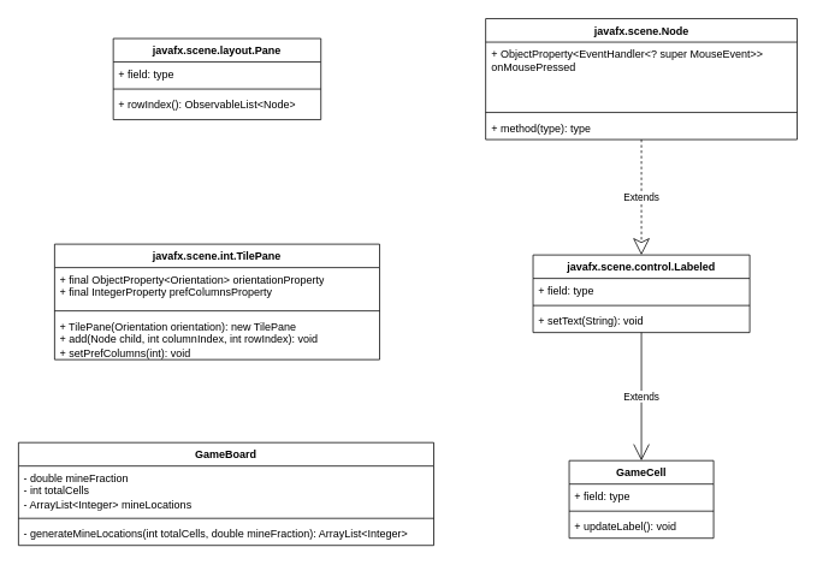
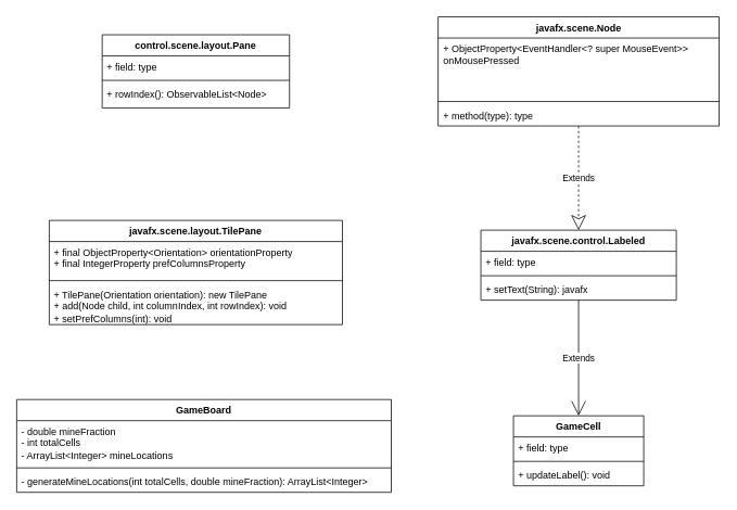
- <mxCell id="24" value="javafx.scene.layout.Pane" style="swimlane;fontStyle=1;align=center;verticalAlign=top;childLayout=stackLayout;horizontal=1;startSize=26;horizontalStack=0;resizeParent=1;resizeParentMax=0;resizeLast=0;collapsible=1;marginBottom=0;whiteSpace=wrap;html=1;" vertex="1" parent="1"><mxGeometry x="125" y="42" width="230" height="90" as="geometry" /></mxCell>
+ <mxCell id="24" value="control.scene.layout.Pane" style="swimlane;fontStyle=1;align=center;verticalAlign=top;childLayout=stackLayout;horizontal=1;startSize=26;horizontalStack=0;resizeParent=1;resizeParentMax=0;resizeLast=0;collapsible=1;marginBottom=0;whiteSpace=wrap;html=1;" vertex="1" parent="1"><mxGeometry x="125" y="42" width="230" height="90" as="geometry" /></mxCell>
- <mxCell id="6" value="javafx.scene.int.TilePane" style="swimlane;fontStyle=1;align=center;verticalAlign=top;childLayout=stackLayout;horizontal=1;startSize=26;horizontalStack=0;resizeParent=1;resizeParentMax=0;resizeLast=0;collapsible=1;marginBottom=0;whiteSpace=wrap;html=1;" parent="1" vertex="1"><mxGeometry x="60" y="270" width="360" height="128" as="geometry"><mxRectangle x="217.5" y="340" width="90" height="30" as="alternateBounds" /></mxGeometry></mxCell>
+ <mxCell id="6" value="javafx.scene.layout.TilePane" style="swimlane;fontStyle=1;align=center;verticalAlign=top;childLayout=stackLayout;horizontal=1;startSize=26;horizontalStack=0;resizeParent=1;resizeParentMax=0;resizeLast=0;collapsible=1;marginBottom=0;whiteSpace=wrap;html=1;" parent="1" vertex="1"><mxGeometry x="60" y="270" width="360" height="128" as="geometry"><mxRectangle x="217.5" y="340" width="90" height="30" as="alternateBounds" /></mxGeometry></mxCell>
- <mxCell id="14" value="+ setText(String): void" style="text;strokeColor=none;fillColor=none;align=left;verticalAlign=top;spacingLeft=4;spacingRight=4;overflow=hidden;rotatable=0;points=[[0,0.5],[1,0.5]];portConstraint=eastwest;whiteSpace=wrap;html=1;" vertex="1" parent="11"><mxGeometry y="60" width="240" height="26" as="geometry" /></mxCell>
+ <mxCell id="14" value="+ setText(String): javafx" style="text;strokeColor=none;fillColor=none;align=left;verticalAlign=top;spacingLeft=4;spacingRight=4;overflow=hidden;rotatable=0;points=[[0,0.5],[1,0.5]];portConstraint=eastwest;whiteSpace=wrap;html=1;" vertex="1" parent="11"><mxGeometry y="60" width="240" height="26" as="geometry" /></mxCell>
